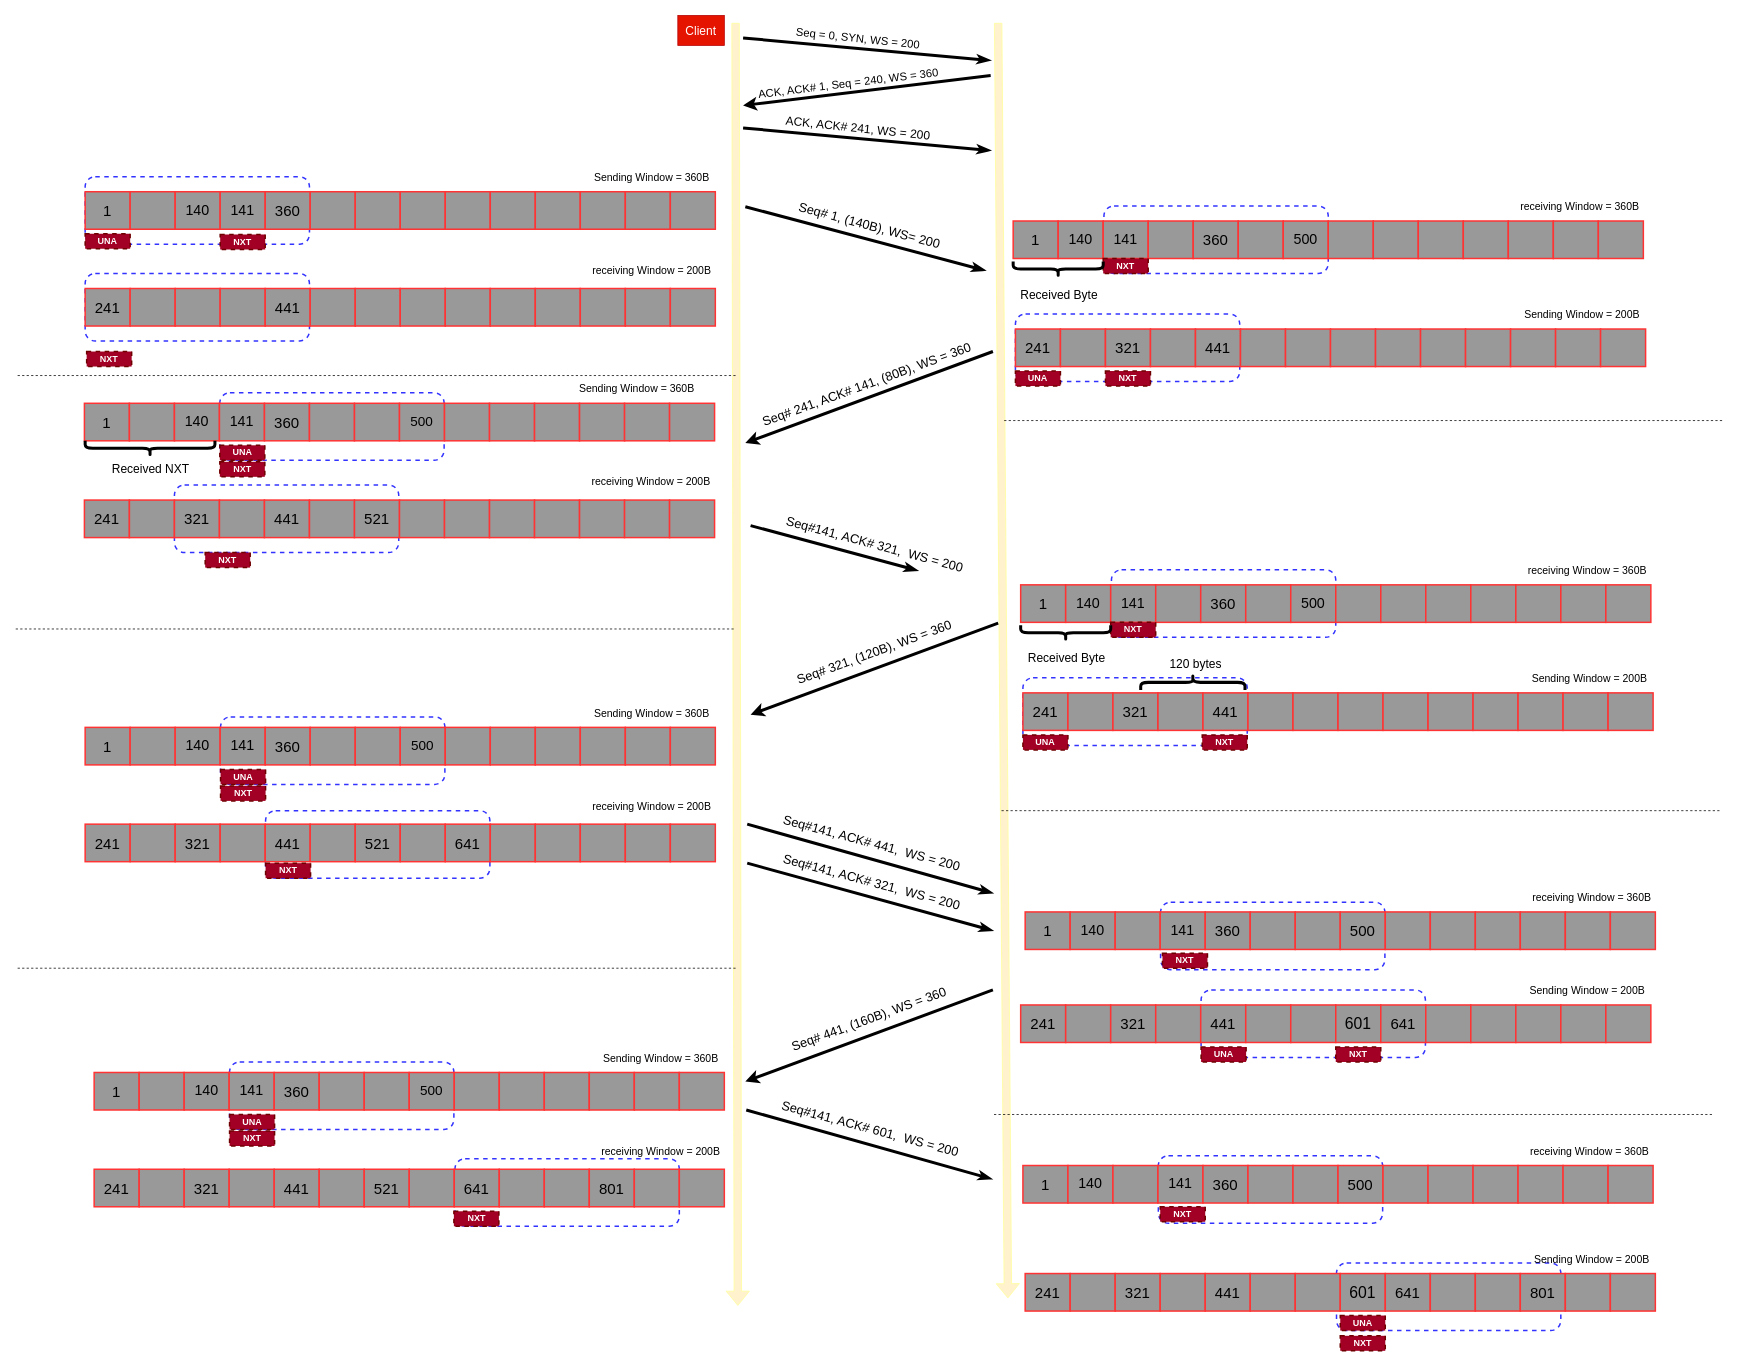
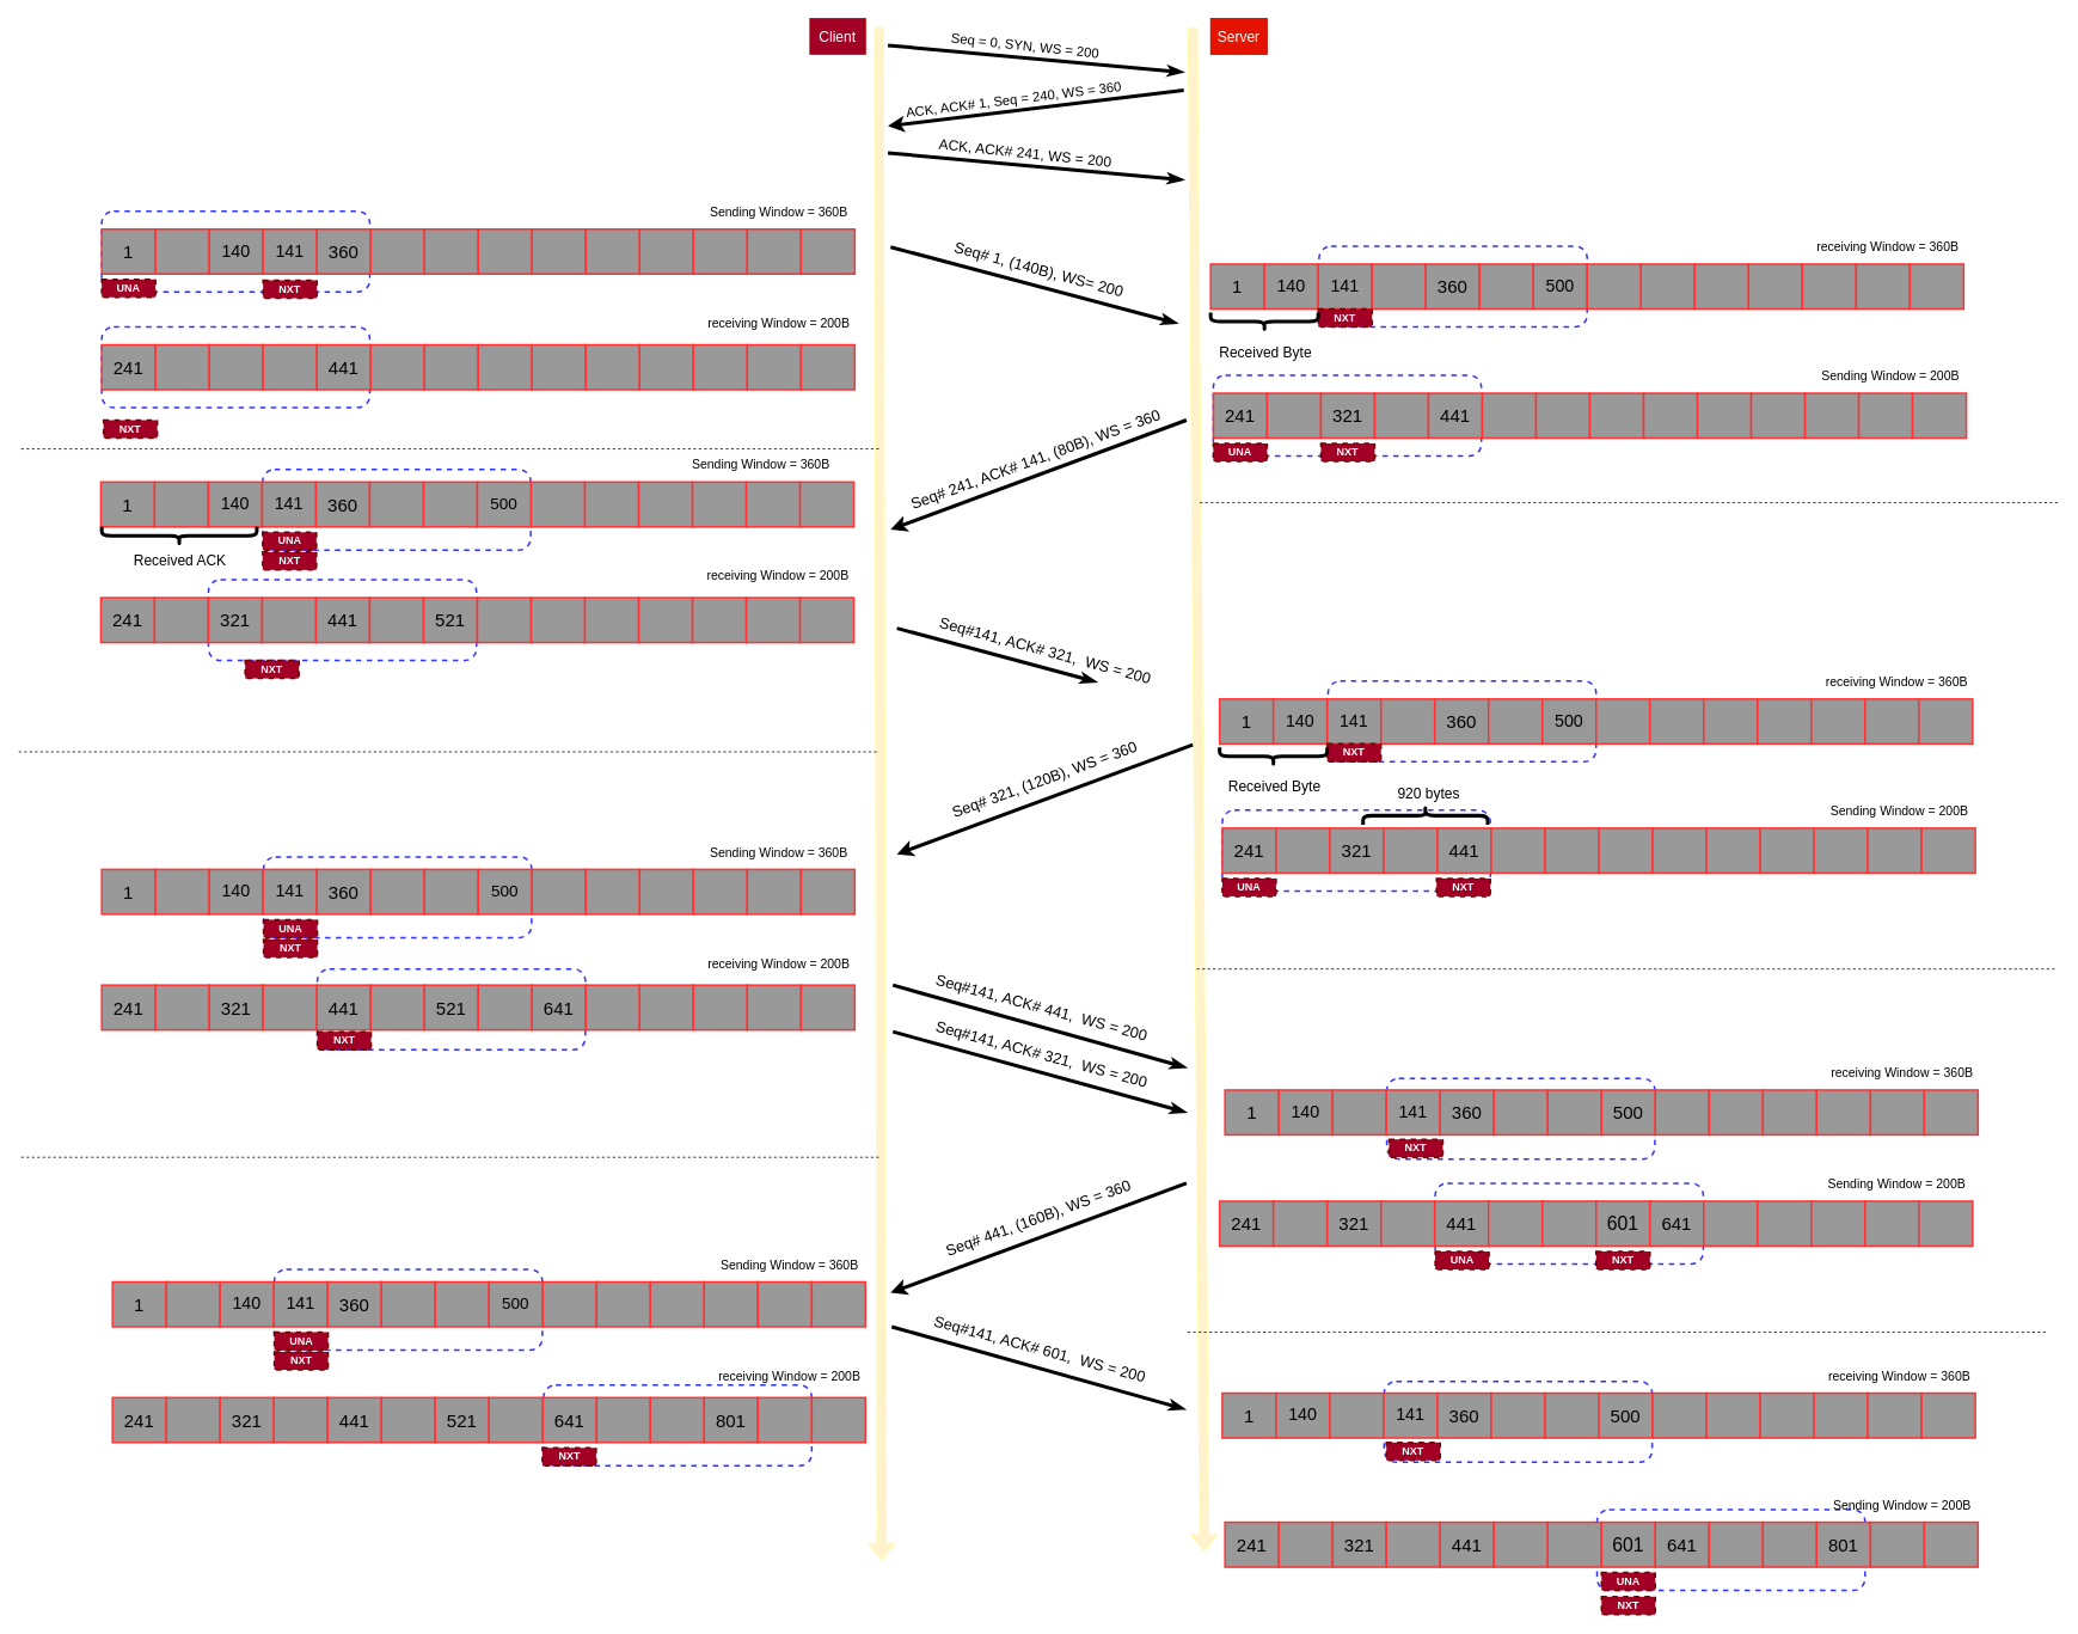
- <mxCell id="4" value="&lt;font style=&quot;font-size: 16px&quot;&gt;Client&lt;/font&gt;" style="rounded=0;whiteSpace=wrap;html=1;fillColor=#e51400;strokeColor=#B20000;fontColor=#ffffff;" parent="1" vertex="1"><mxGeometry x="903" y="20" width="62" height="40" as="geometry" /></mxCell>
+ <mxCell id="4" value="&lt;font style=&quot;font-size: 16px&quot;&gt;Client&lt;/font&gt;" style="rounded=0;whiteSpace=wrap;html=1;fillColor=#a20025;strokeColor=#B20000;fontColor=#ffffff;" parent="1" vertex="1"><mxGeometry x="903" y="20" width="62" height="40" as="geometry" /></mxCell>
+ <mxCell id="5" value="&lt;font style=&quot;font-size: 16px&quot;&gt;Server&lt;/font&gt;" style="rounded=0;whiteSpace=wrap;html=1;fillColor=#e51400;strokeColor=#B20000;fontColor=#ffffff;" parent="1" vertex="1"><mxGeometry x="1350" y="20" width="63" height="40" as="geometry" /></mxCell>
- <mxCell id="125" value="&lt;font style=&quot;font-size: 16px&quot;&gt;Received NXT&lt;/font&gt;" style="text;html=1;align=center;verticalAlign=middle;resizable=0;points=[];autosize=1;" vertex="1" parent="1"><mxGeometry x="139.5" y="615" width="120" height="20" as="geometry" /></mxCell>
+ <mxCell id="125" value="&lt;font style=&quot;font-size: 16px&quot;&gt;Received ACK&lt;/font&gt;" style="text;html=1;align=center;verticalAlign=middle;resizable=0;points=[];autosize=1;" vertex="1" parent="1"><mxGeometry x="139.5" y="615" width="120" height="20" as="geometry" /></mxCell>
- <mxCell id="169" value="&lt;font style=&quot;font-size: 16px&quot;&gt;120 bytes&lt;/font&gt;" style="text;html=1;align=center;verticalAlign=middle;resizable=0;points=[];autosize=1;" vertex="1" parent="1"><mxGeometry x="1553" y="874" width="80" height="20" as="geometry" /></mxCell>
+ <mxCell id="169" value="&lt;font style=&quot;font-size: 16px&quot;&gt;920 bytes&lt;/font&gt;" style="text;html=1;align=center;verticalAlign=middle;resizable=0;points=[];autosize=1;" vertex="1" parent="1"><mxGeometry x="1553" y="874" width="80" height="20" as="geometry" /></mxCell>
